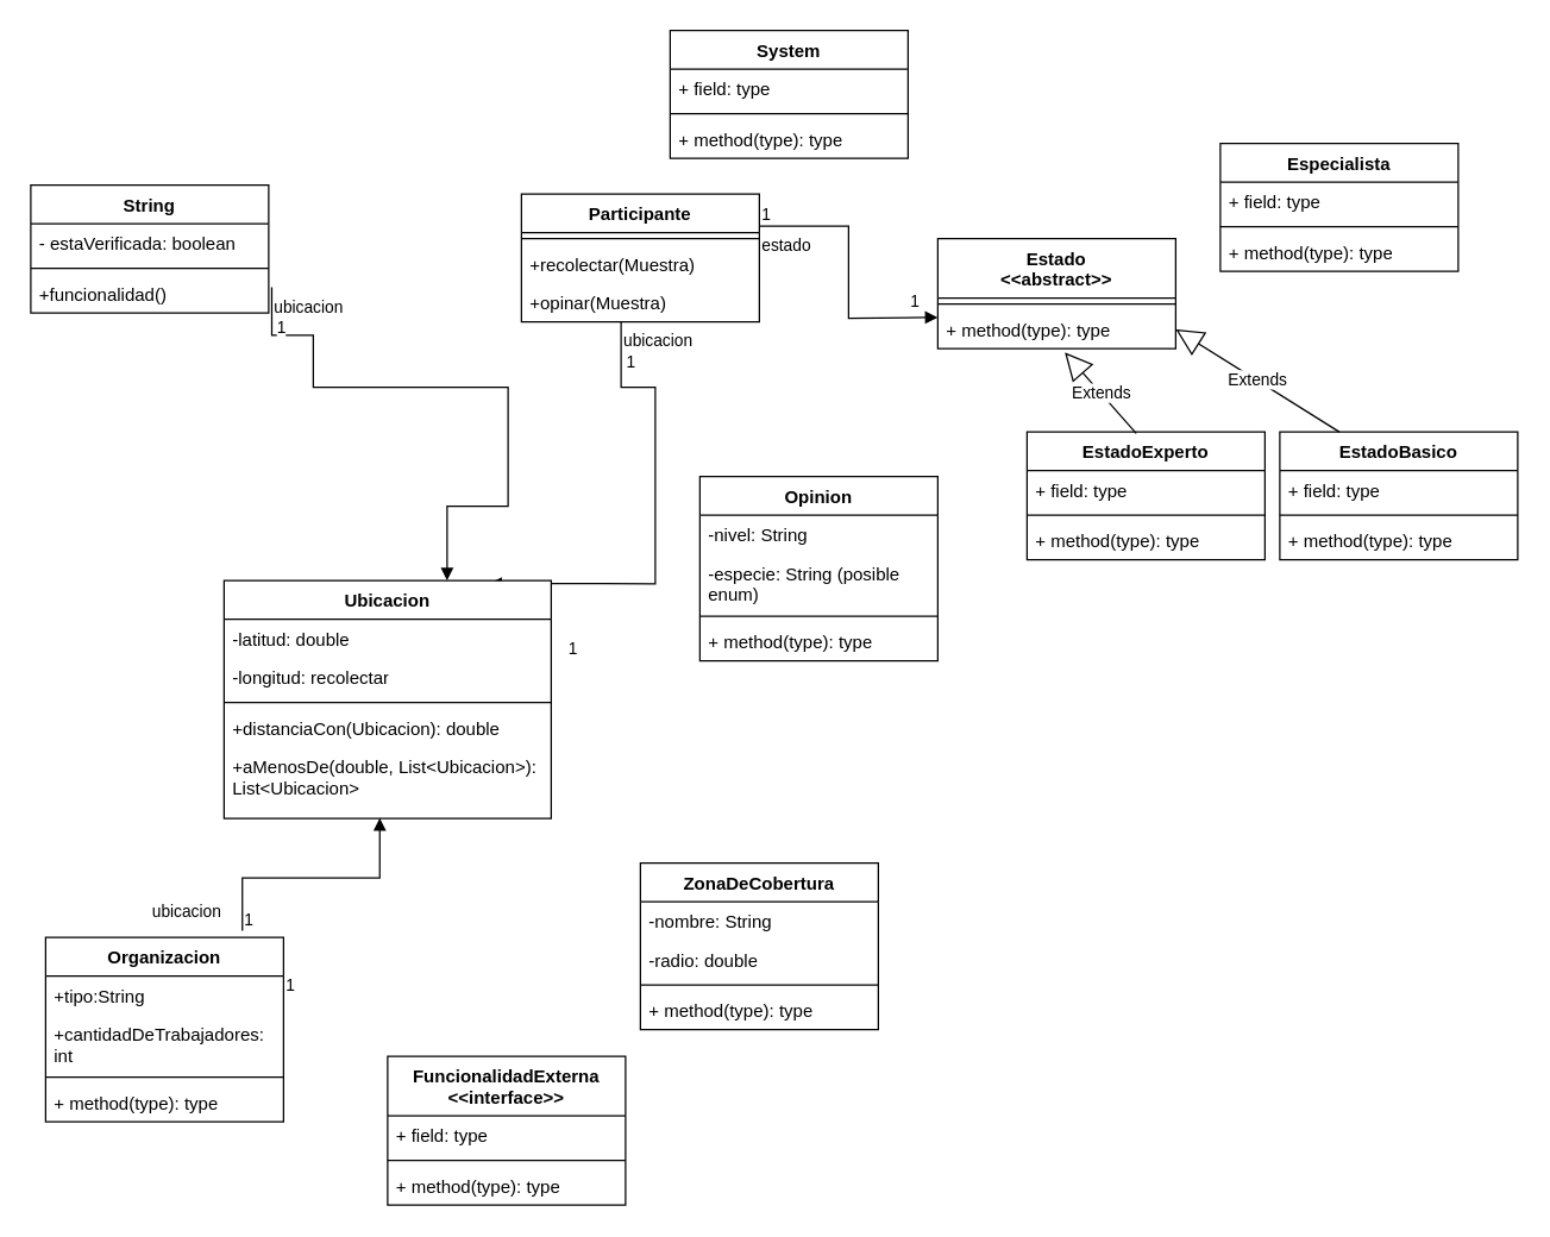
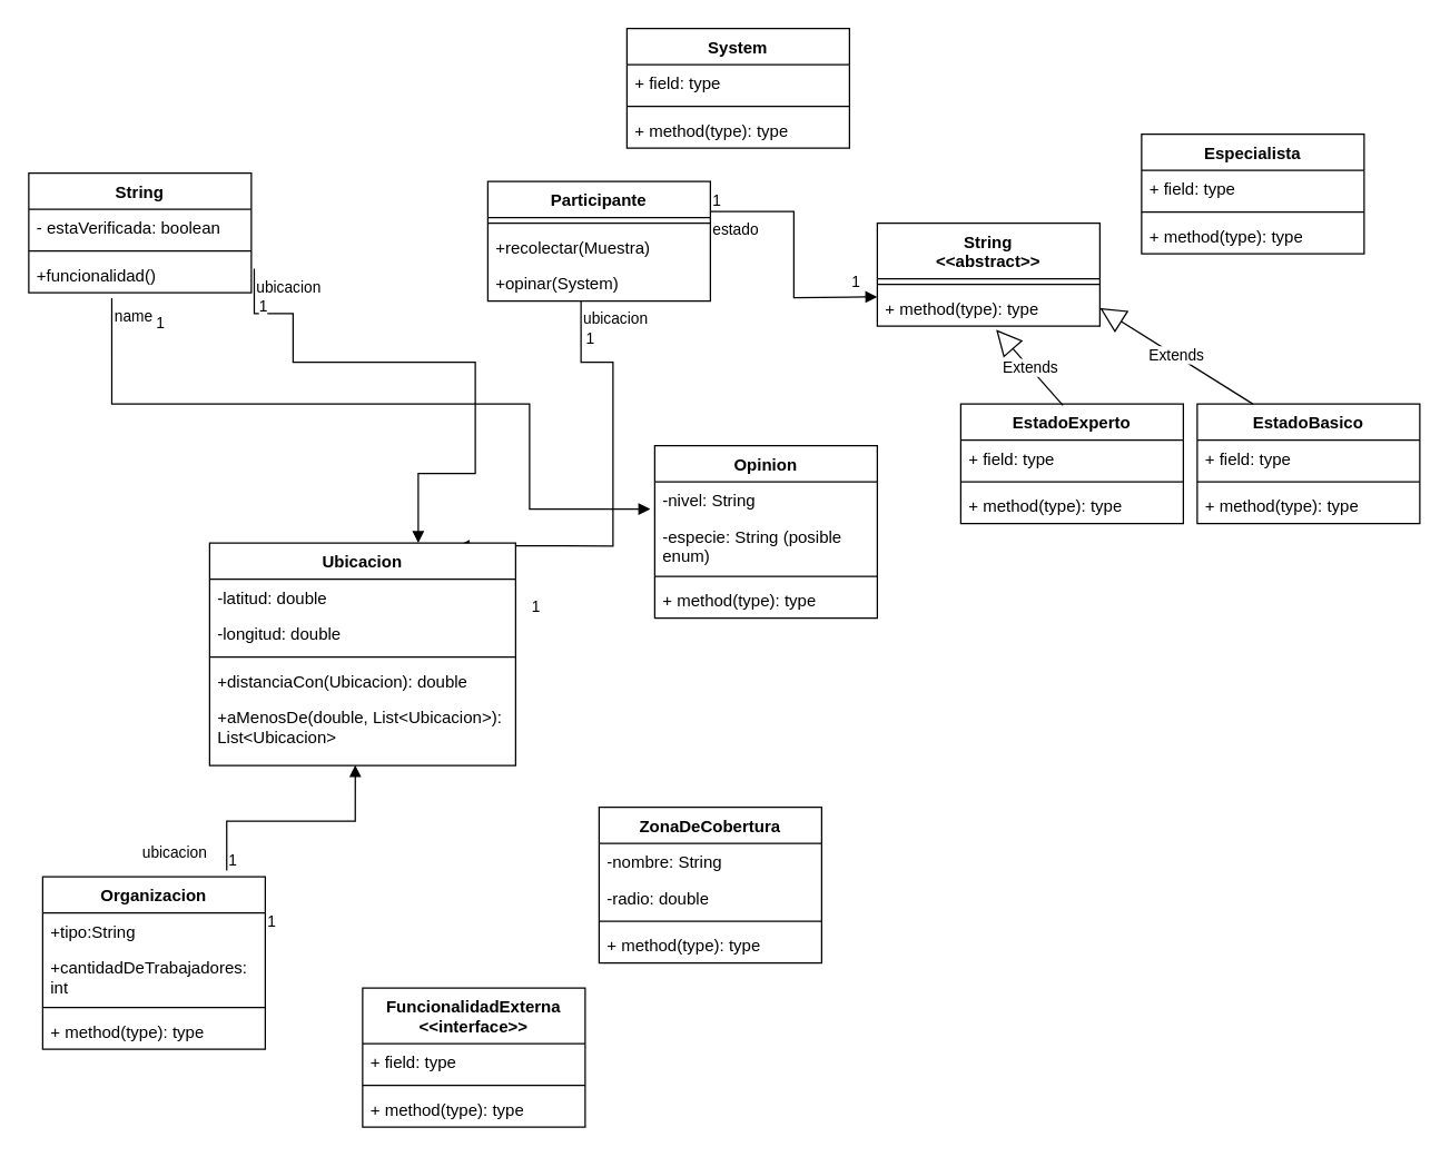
- <mxCell id="2" value="Estado&lt;br&gt;&amp;lt;&amp;lt;abstract&amp;gt;&amp;gt;" style="swimlane;fontStyle=1;align=center;verticalAlign=top;childLayout=stackLayout;horizontal=1;startSize=40;horizontalStack=0;resizeParent=1;resizeParentMax=0;resizeLast=0;collapsible=1;marginBottom=0;whiteSpace=wrap;html=1;" vertex="1" parent="1"><mxGeometry x="630" y="160" width="160" height="74" as="geometry" /></mxCell>
+ <mxCell id="2" value="String&lt;br&gt;&amp;lt;&amp;lt;abstract&amp;gt;&amp;gt;" style="swimlane;fontStyle=1;align=center;verticalAlign=top;childLayout=stackLayout;horizontal=1;startSize=40;horizontalStack=0;resizeParent=1;resizeParentMax=0;resizeLast=0;collapsible=1;marginBottom=0;whiteSpace=wrap;html=1;" vertex="1" parent="1"><mxGeometry x="630" y="160" width="160" height="74" as="geometry" /></mxCell>
- <mxCell id="8" value="+opinar(Muestra)" style="text;strokeColor=none;fillColor=none;align=left;verticalAlign=top;spacingLeft=4;spacingRight=4;overflow=hidden;rotatable=0;points=[[0,0.5],[1,0.5]];portConstraint=eastwest;whiteSpace=wrap;html=1;" vertex="1" parent="5"><mxGeometry y="60" width="160" height="26" as="geometry" /></mxCell>
+ <mxCell id="8" value="+opinar(System)" style="text;strokeColor=none;fillColor=none;align=left;verticalAlign=top;spacingLeft=4;spacingRight=4;overflow=hidden;rotatable=0;points=[[0,0.5],[1,0.5]];portConstraint=eastwest;whiteSpace=wrap;html=1;" vertex="1" parent="5"><mxGeometry y="60" width="160" height="26" as="geometry" /></mxCell>
+ <mxCell id="54" value="name" style="endArrow=block;endFill=1;html=1;edgeStyle=orthogonalEdgeStyle;align=left;verticalAlign=top;rounded=0;exitX=0.373;exitY=1.149;exitDx=0;exitDy=0;exitPerimeter=0;entryX=-0.02;entryY=0.753;entryDx=0;entryDy=0;entryPerimeter=0;" edge="1" parent="1" source="12" target="50"><mxGeometry x="-1" relative="1" as="geometry"><mxPoint x="110" y="270" as="sourcePoint" /><mxPoint x="380" y="330" as="targetPoint" /><Array as="points"><mxPoint x="80" y="290" /><mxPoint x="380" y="290" /><mxPoint x="380" y="366" /></Array></mxGeometry></mxCell>
+ <mxCell id="55" value="1" style="edgeLabel;resizable=0;html=1;align=left;verticalAlign=bottom;" connectable="0" vertex="1" parent="54"><mxGeometry x="-1" relative="1" as="geometry"><mxPoint x="30" y="26" as="offset" /></mxGeometry></mxCell>
- <mxCell id="40" value="-longitud: recolectar" style="text;strokeColor=none;fillColor=none;align=left;verticalAlign=top;spacingLeft=4;spacingRight=4;overflow=hidden;rotatable=0;points=[[0,0.5],[1,0.5]];portConstraint=eastwest;whiteSpace=wrap;html=1;" vertex="1" parent="38"><mxGeometry y="52" width="220" height="26" as="geometry" /></mxCell>
+ <mxCell id="40" value="-longitud: double" style="text;strokeColor=none;fillColor=none;align=left;verticalAlign=top;spacingLeft=4;spacingRight=4;overflow=hidden;rotatable=0;points=[[0,0.5],[1,0.5]];portConstraint=eastwest;whiteSpace=wrap;html=1;" vertex="1" parent="38"><mxGeometry y="52" width="220" height="26" as="geometry" /></mxCell>
